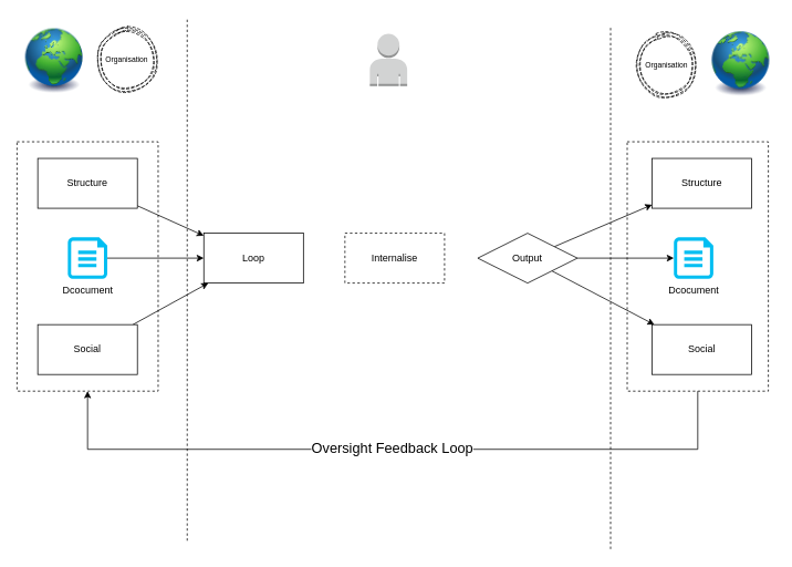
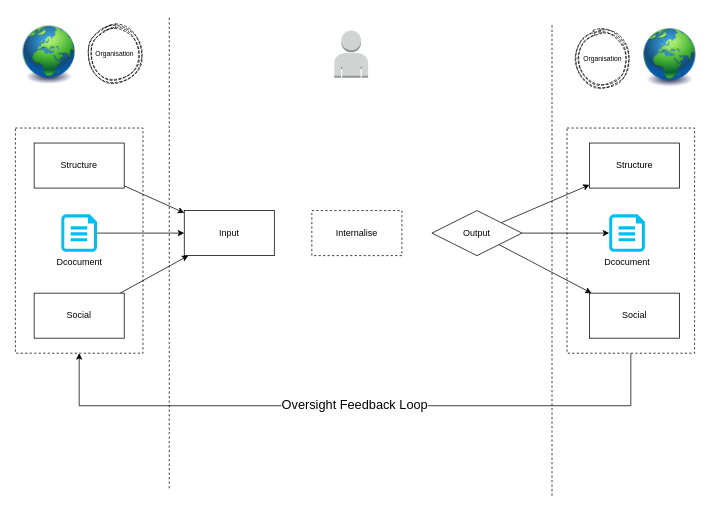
- <mxCell id="5" value="Loop" style="rounded=0;whiteSpace=wrap;html=1;" parent="1" vertex="1"><mxGeometry x="245" y="280" width="120" height="60" as="geometry" /></mxCell>
+ <mxCell id="5" value="Input" style="rounded=0;whiteSpace=wrap;html=1;" parent="1" vertex="1"><mxGeometry x="245" y="280" width="120" height="60" as="geometry" /></mxCell>
